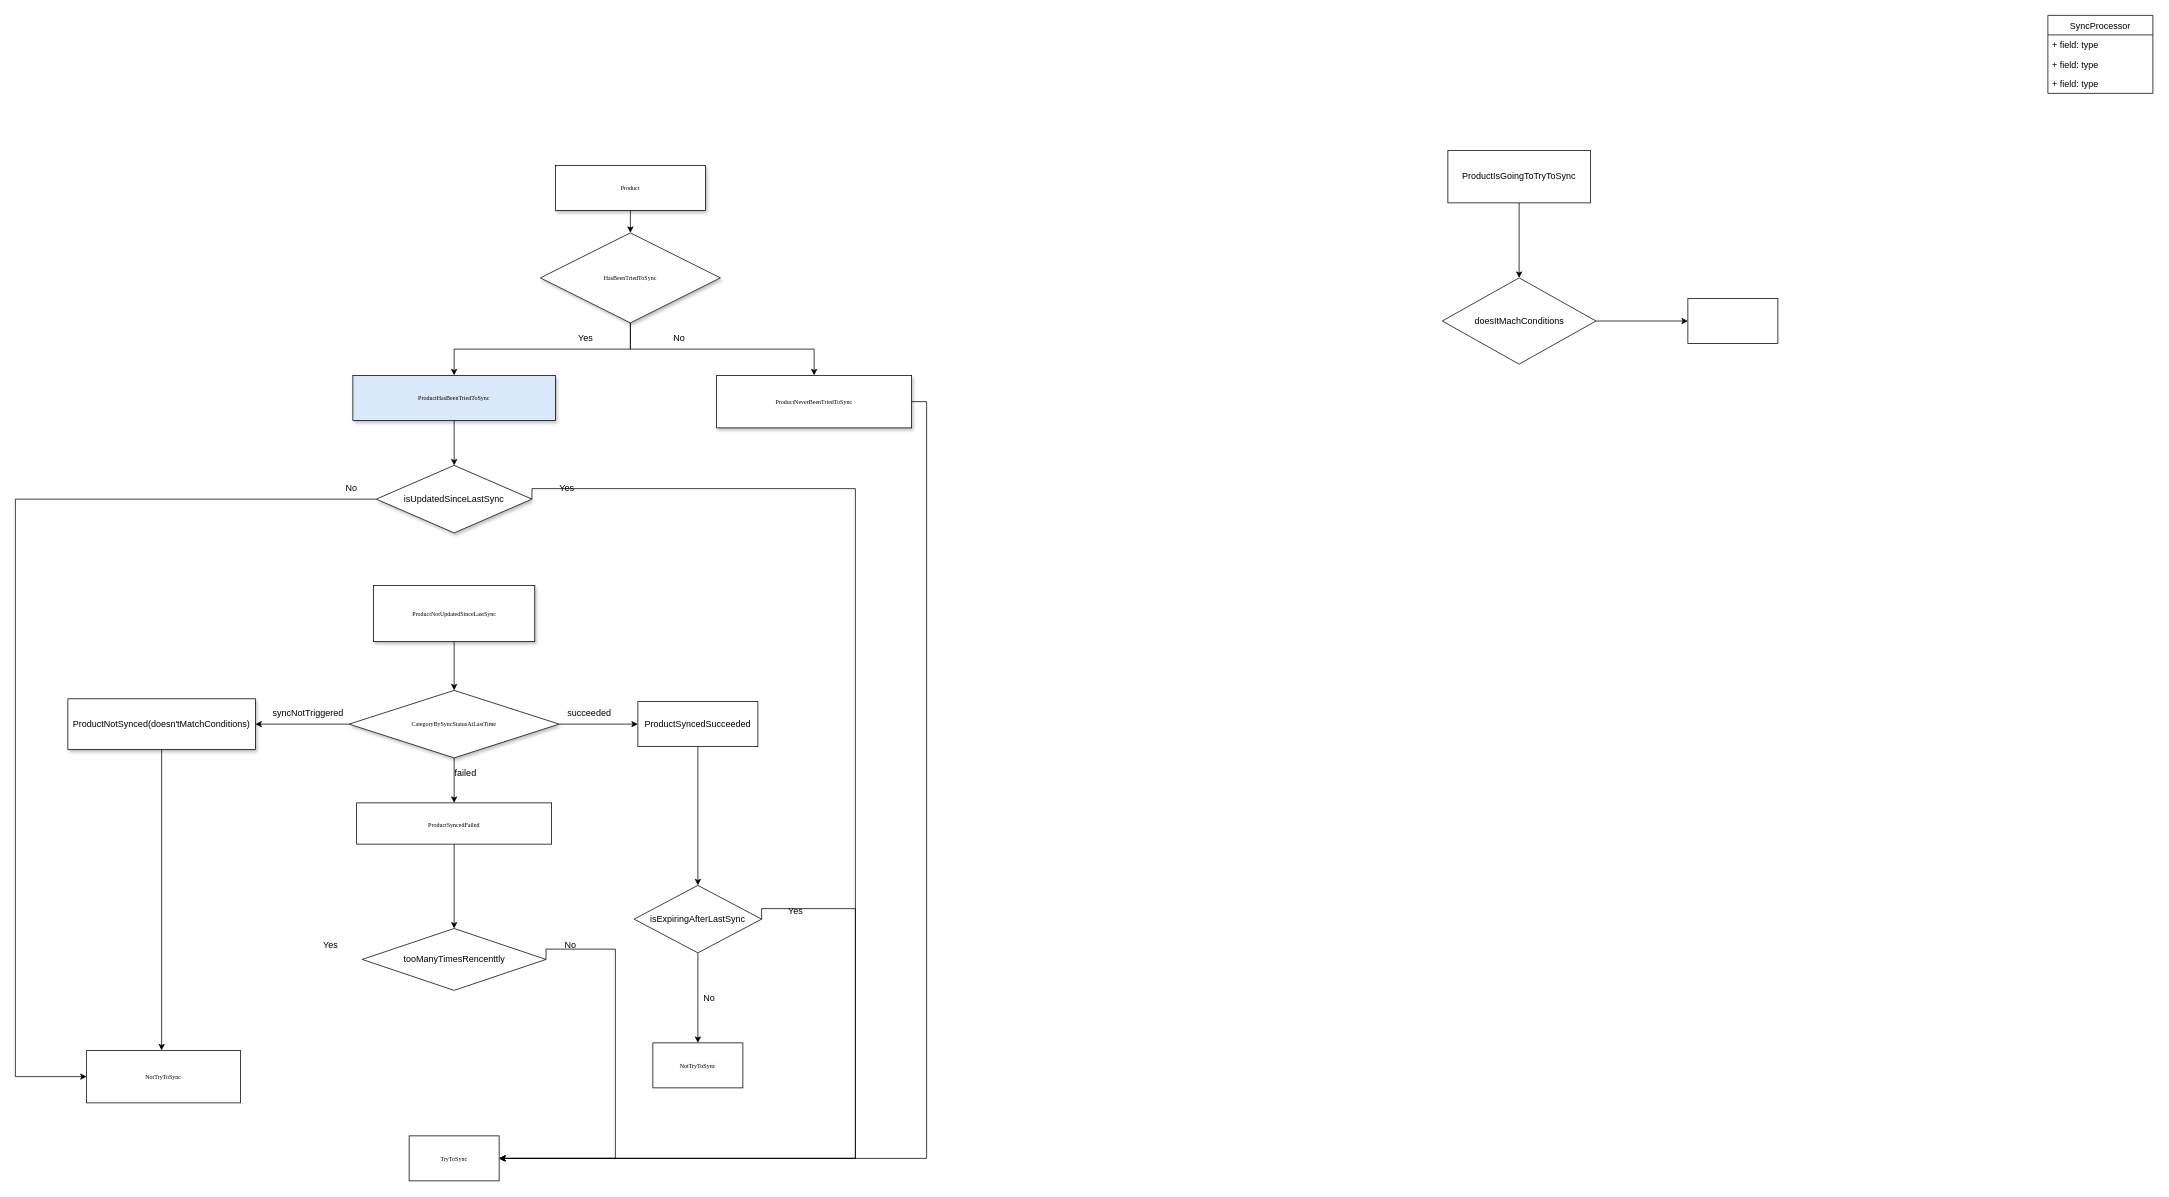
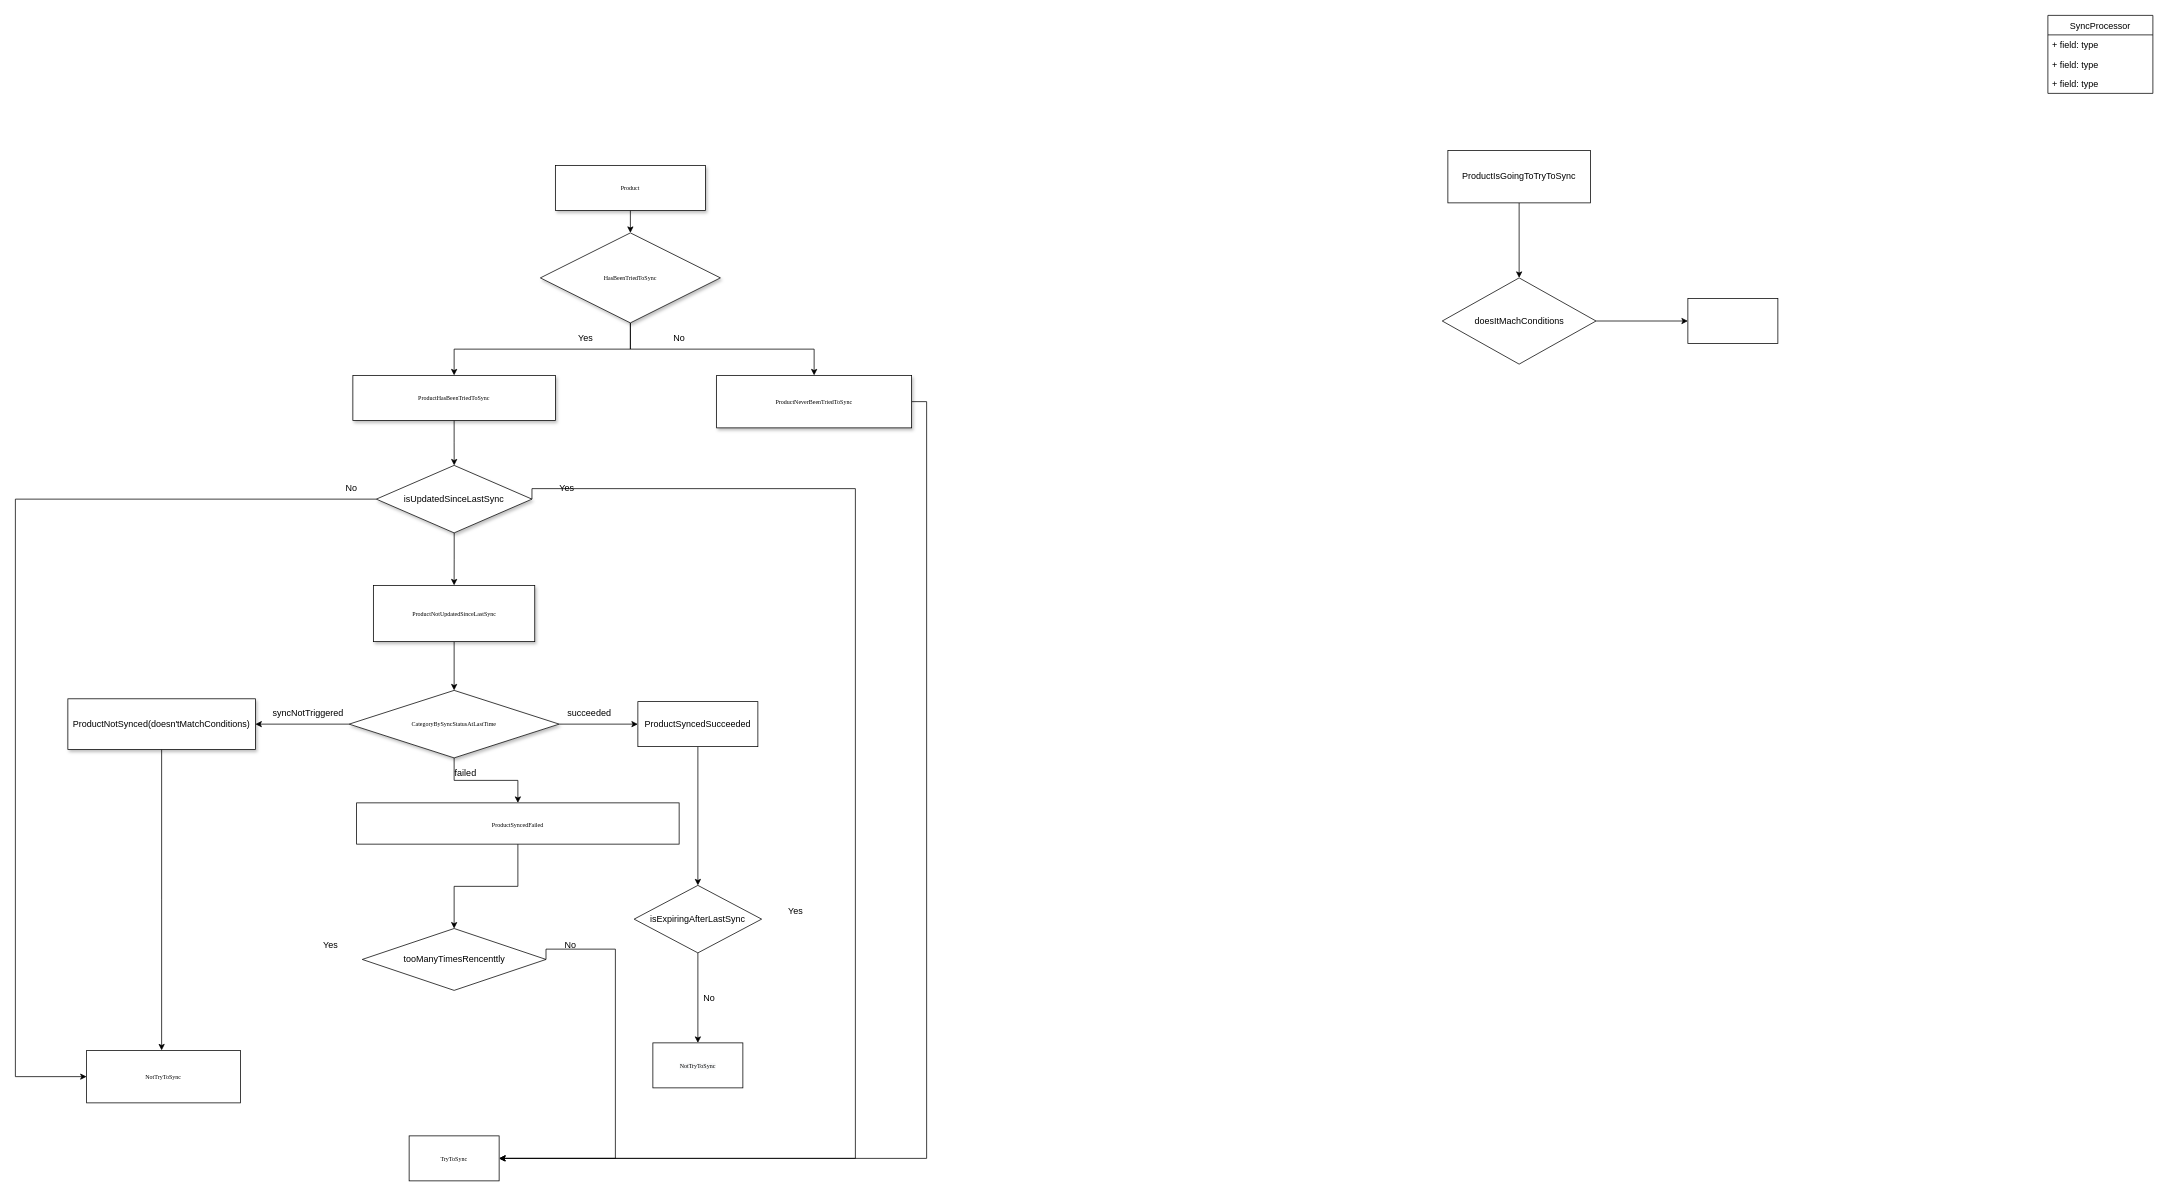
- <mxCell id="13" value="ProductHasBeenTriedToSync" style="whiteSpace=wrap;html=1;rounded=0;shadow=1;fontFamily=Verdana;fontSize=8;strokeWidth=1;fillColor=#dae8fc;" vertex="1" parent="1"><mxGeometry x="470" y="500" width="270" height="60" as="geometry" /></mxCell>
+ <mxCell id="13" value="ProductHasBeenTriedToSync" style="whiteSpace=wrap;html=1;rounded=0;shadow=1;fontFamily=Verdana;fontSize=8;strokeWidth=1;" vertex="1" parent="1"><mxGeometry x="470" y="500" width="270" height="60" as="geometry" /></mxCell>
+ <mxCell id="18" value="" style="edgeStyle=orthogonalEdgeStyle;rounded=0;orthogonalLoop=1;jettySize=auto;html=1;" edge="1" parent="1" source="21" target="25"><mxGeometry relative="1" as="geometry" /></mxCell>
- <mxCell id="31" value="&lt;span style=&quot;font-family: &amp;#34;verdana&amp;#34; ; font-size: 8px&quot;&gt;ProductSyncedFailed&lt;/span&gt;" style="rounded=0;whiteSpace=wrap;html=1;" vertex="1" parent="1"><mxGeometry x="475" y="1070" width="260" height="55" as="geometry" /></mxCell>
+ <mxCell id="31" value="&lt;span style=&quot;font-family: &amp;#34;verdana&amp;#34; ; font-size: 8px&quot;&gt;ProductSyncedFailed&lt;/span&gt;" style="rounded=0;whiteSpace=wrap;html=1;" vertex="1" parent="1"><mxGeometry x="475" y="1070" width="430" height="55" as="geometry" /></mxCell>
- <mxCell id="32" style="edgeStyle=orthogonalEdgeStyle;rounded=0;orthogonalLoop=1;jettySize=auto;html=1;exitX=1;exitY=0.5;exitDx=0;exitDy=0;entryX=1;entryY=0.5;entryDx=0;entryDy=0;" edge="1" parent="1" source="34" target="50"><mxGeometry relative="1" as="geometry"><mxPoint x="700" y="1812.5" as="targetPoint" /><Array as="points"><mxPoint x="1140" y="1211" /><mxPoint x="1140" y="1544" /></Array></mxGeometry></mxCell>
